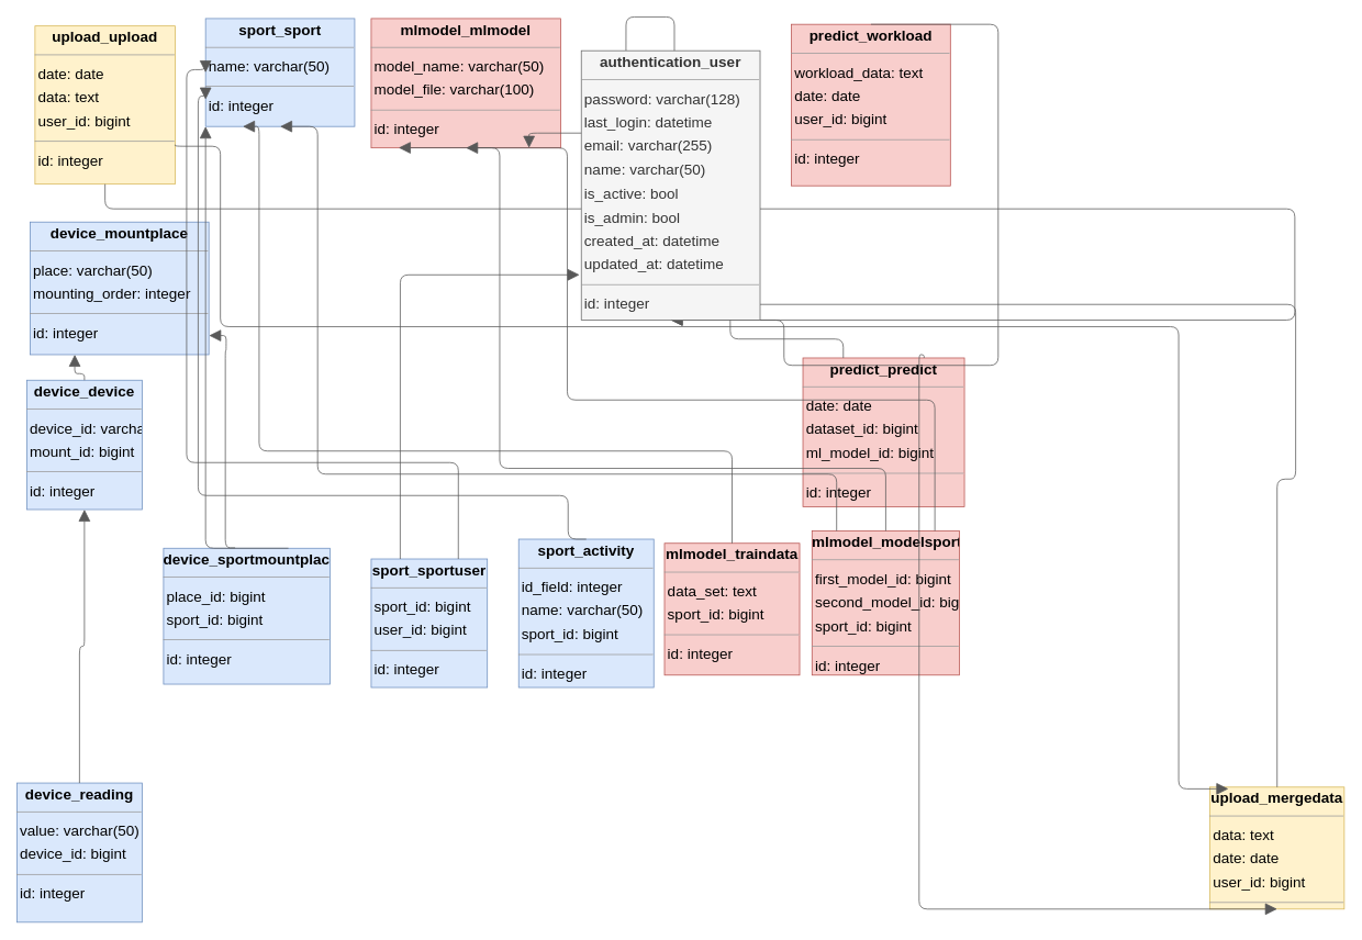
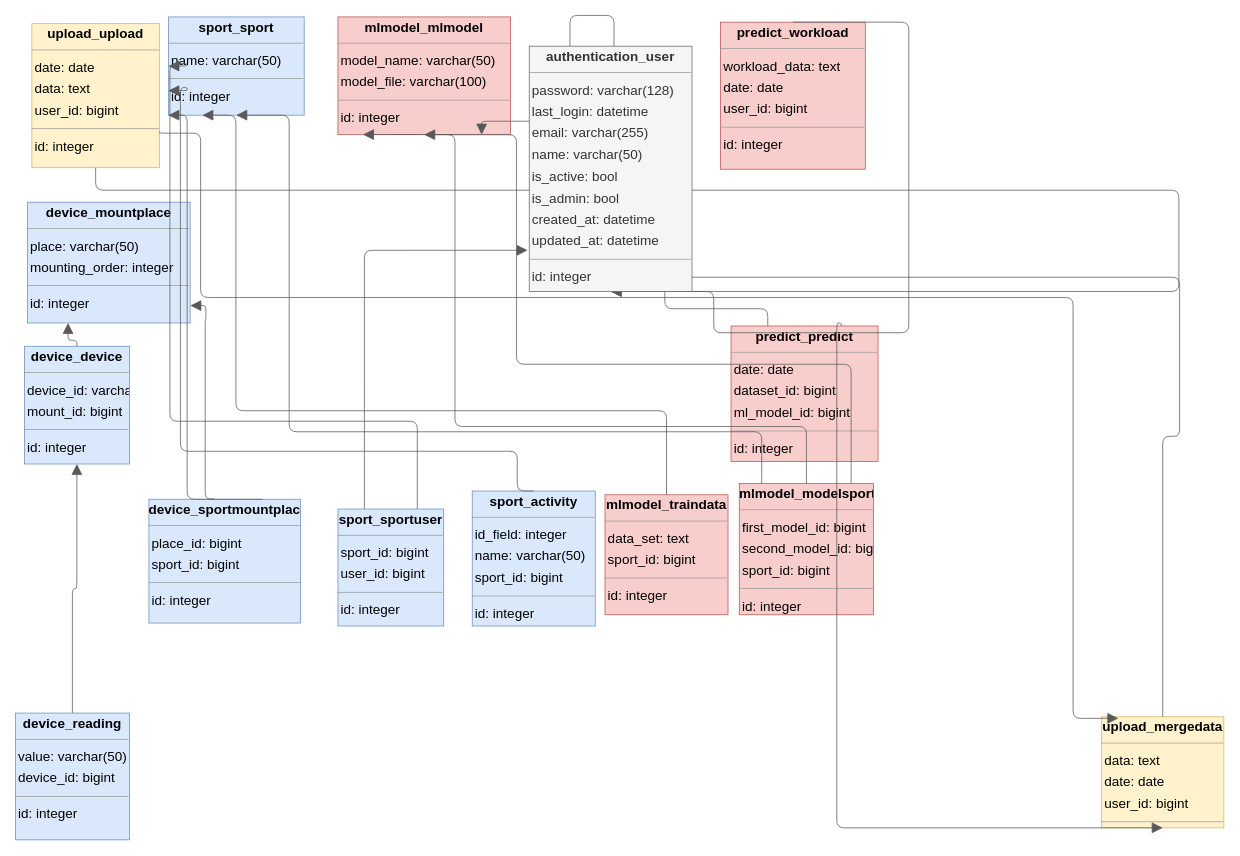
- <mxCell id="12" value="&lt;p style=&quot;margin: 4px 0px 0px; text-align: center; font-size: 18px;&quot;&gt;&lt;b style=&quot;&quot;&gt;&lt;font style=&quot;font-size: 18px;&quot;&gt;sport_sport&lt;/font&gt;&lt;/b&gt;&lt;/p&gt;&lt;hr style=&quot;font-size: 18px;&quot; size=&quot;1&quot;&gt;&lt;p style=&quot;margin: 0px 0px 0px 4px; line-height: 1.6; font-size: 18px;&quot;&gt;&lt;font style=&quot;font-size: 18px;&quot;&gt; name: varchar(50)&lt;/font&gt;&lt;/p&gt;&lt;hr style=&quot;font-size: 18px;&quot; size=&quot;1&quot;&gt;&lt;p style=&quot;margin: 0px 0px 0px 4px; line-height: 1.6; font-size: 18px;&quot;&gt;&lt;font style=&quot;font-size: 18px;&quot;&gt; id: integer&lt;/font&gt;&lt;/p&gt;" style="verticalAlign=top;align=left;overflow=fill;fontSize=14;fontFamily=Helvetica;html=1;rounded=0;shadow=0;comic=0;labelBackgroundColor=none;strokeWidth=1;fillColor=#dae8fc;strokeColor=#6c8ebf;" parent="1" vertex="1"><mxGeometry x="249" y="22" width="181" height="131" as="geometry" /></mxCell>
+ <mxCell id="12" value="&lt;p style=&quot;margin: 4px 0px 0px; text-align: center; font-size: 18px;&quot;&gt;&lt;b style=&quot;&quot;&gt;&lt;font style=&quot;font-size: 18px;&quot;&gt;sport_sport&lt;/font&gt;&lt;/b&gt;&lt;/p&gt;&lt;hr style=&quot;font-size: 18px;&quot; size=&quot;1&quot;&gt;&lt;p style=&quot;margin: 0px 0px 0px 4px; line-height: 1.6; font-size: 18px;&quot;&gt;&lt;font style=&quot;font-size: 18px;&quot;&gt; name: varchar(50)&lt;/font&gt;&lt;/p&gt;&lt;hr style=&quot;font-size: 18px;&quot; size=&quot;1&quot;&gt;&lt;p style=&quot;margin: 0px 0px 0px 4px; line-height: 1.6; font-size: 18px;&quot;&gt;&lt;font style=&quot;font-size: 18px;&quot;&gt; id: integer&lt;/font&gt;&lt;/p&gt;" style="verticalAlign=top;align=left;overflow=fill;fontSize=14;fontFamily=Helvetica;html=1;rounded=0;shadow=0;comic=0;labelBackgroundColor=none;strokeWidth=1;fillColor=#dae8fc;strokeColor=#6c8ebf;" parent="1" vertex="1"><mxGeometry x="224" y="22" width="181" height="131" as="geometry" /></mxCell>
